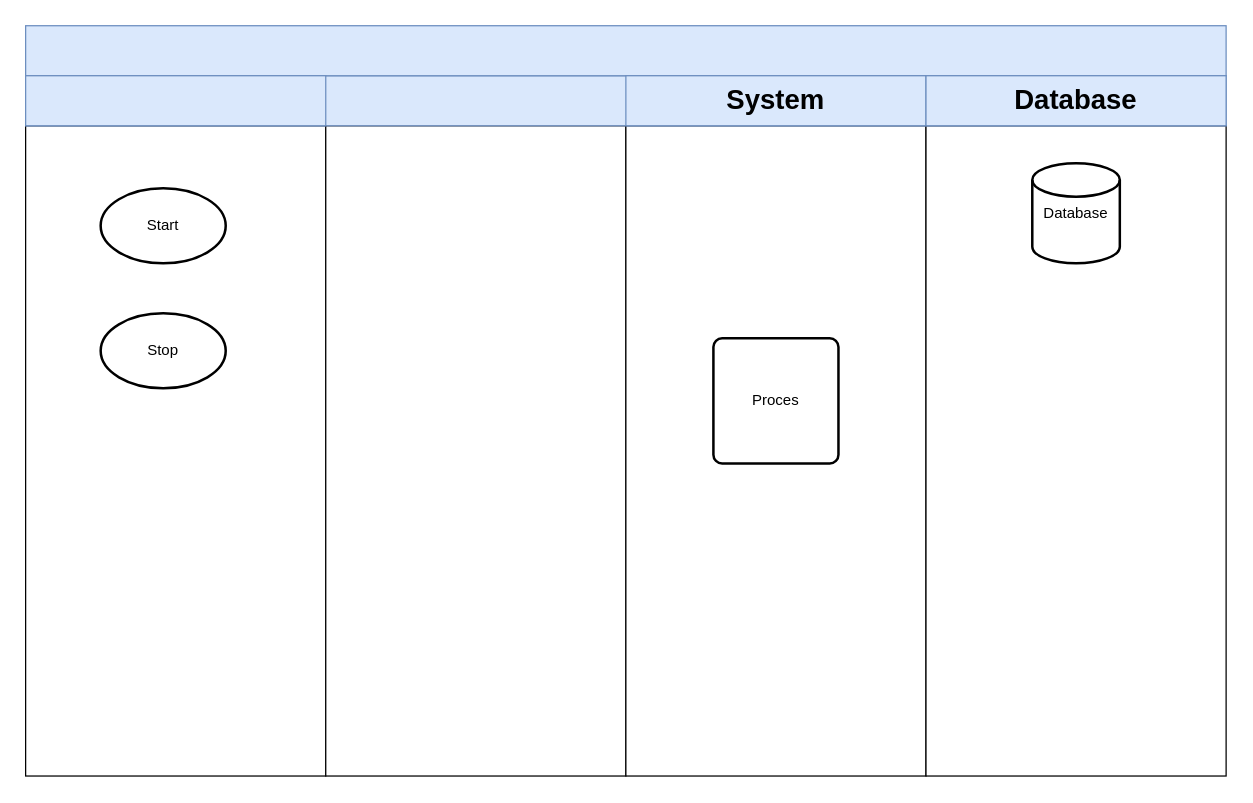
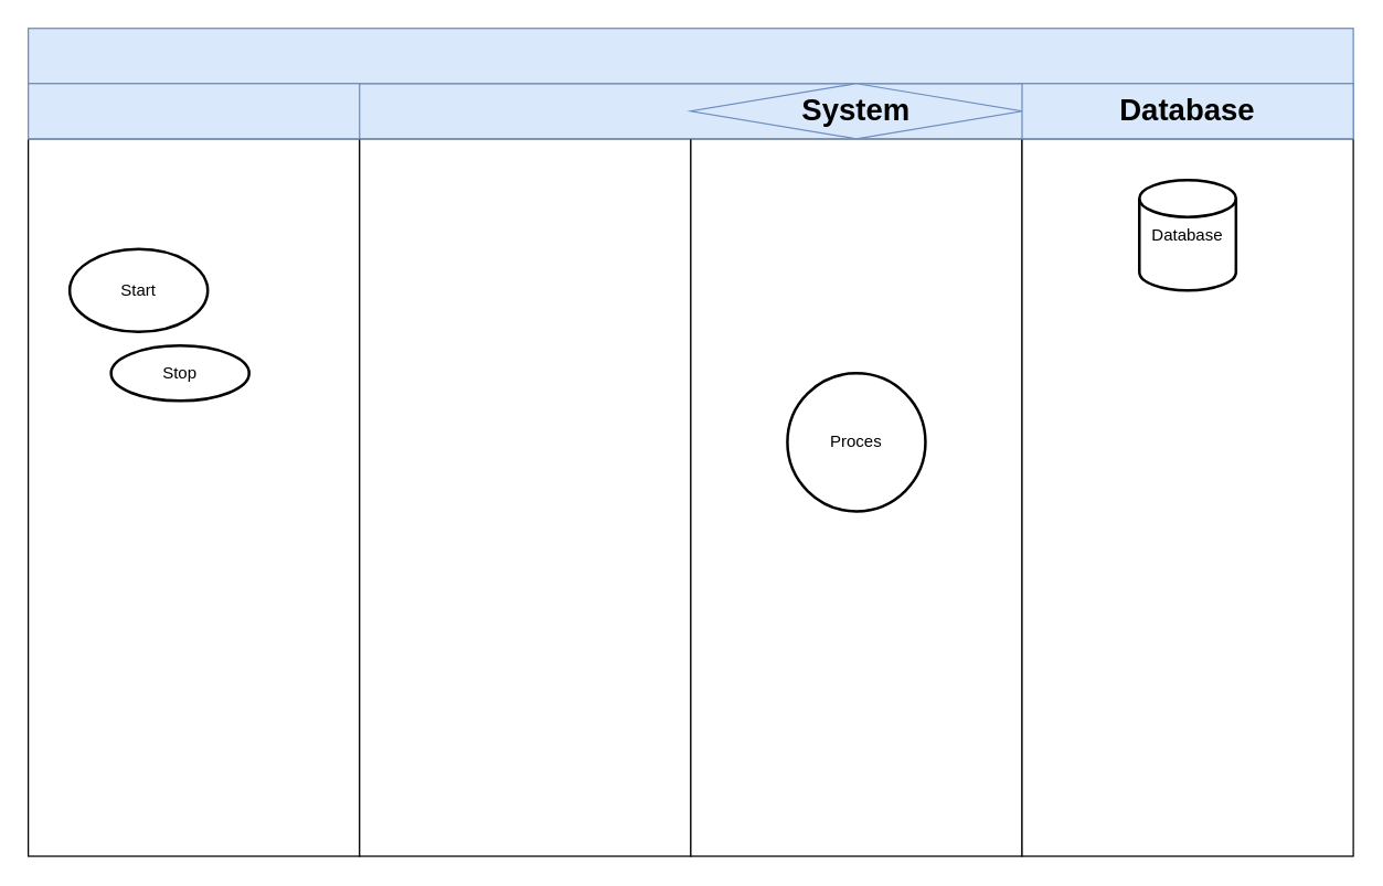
- <mxCell id="9" value="&lt;b&gt;&lt;font style=&quot;font-size: 22px&quot;&gt;System&lt;/font&gt;&lt;/b&gt;" style="rounded=0;whiteSpace=wrap;html=1;fillColor=#dae8fc;strokeColor=#6c8ebf;" parent="1" vertex="1"><mxGeometry x="500" y="60" width="240" height="40" as="geometry" /></mxCell>
+ <mxCell id="9" value="&lt;b&gt;&lt;font style=&quot;font-size: 22px&quot;&gt;System&lt;/font&gt;&lt;/b&gt;" style="rhombus;whiteSpace=wrap;html=1;fillColor=#dae8fc;strokeColor=#6c8ebf;" parent="1" vertex="1"><mxGeometry x="500" y="60" width="240" height="40" as="geometry" /></mxCell>
- <mxCell id="11" value="Start" style="strokeWidth=2;html=1;shape=mxgraph.flowchart.start_1;whiteSpace=wrap;" vertex="1" parent="1"><mxGeometry x="80" y="150" width="100" height="60" as="geometry" /></mxCell>
+ <mxCell id="11" value="Start" style="strokeWidth=2;html=1;shape=mxgraph.flowchart.start_1;whiteSpace=wrap;" vertex="1" parent="1"><mxGeometry x="50" y="180" width="100" height="60" as="geometry" /></mxCell>
- <mxCell id="12" value="Stop" style="strokeWidth=2;html=1;shape=mxgraph.flowchart.start_1;whiteSpace=wrap;" vertex="1" parent="1"><mxGeometry x="80" y="250" width="100" height="60" as="geometry" /></mxCell>
+ <mxCell id="12" value="Stop" style="strokeWidth=2;html=1;shape=mxgraph.flowchart.start_1;whiteSpace=wrap;" vertex="1" parent="1"><mxGeometry x="80" y="250" width="100" height="40" as="geometry" /></mxCell>
- <mxCell id="14" value="Proces" style="rounded=1;whiteSpace=wrap;html=1;absoluteArcSize=1;arcSize=14;strokeWidth=2;" vertex="1" parent="1"><mxGeometry x="570" y="270" width="100" height="100" as="geometry" /></mxCell>
+ <mxCell id="14" value="Proces" style="ellipse;whiteSpace=wrap;html=1;absoluteArcSize=1;arcSize=14;strokeWidth=2;" vertex="1" parent="1"><mxGeometry x="570" y="270" width="100" height="100" as="geometry" /></mxCell>
